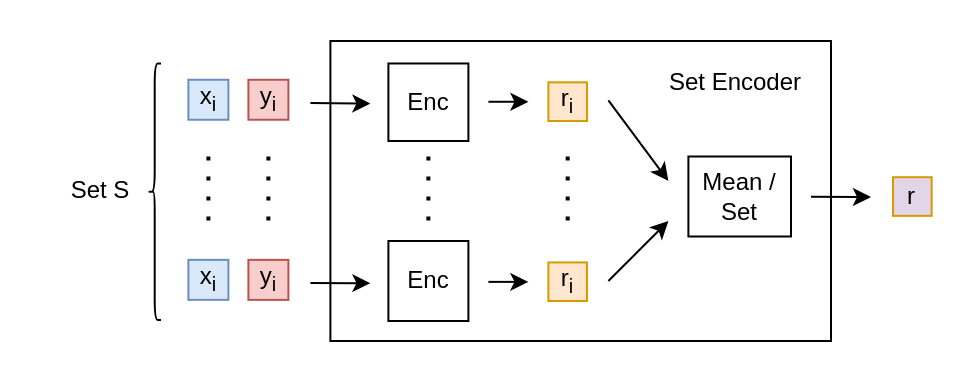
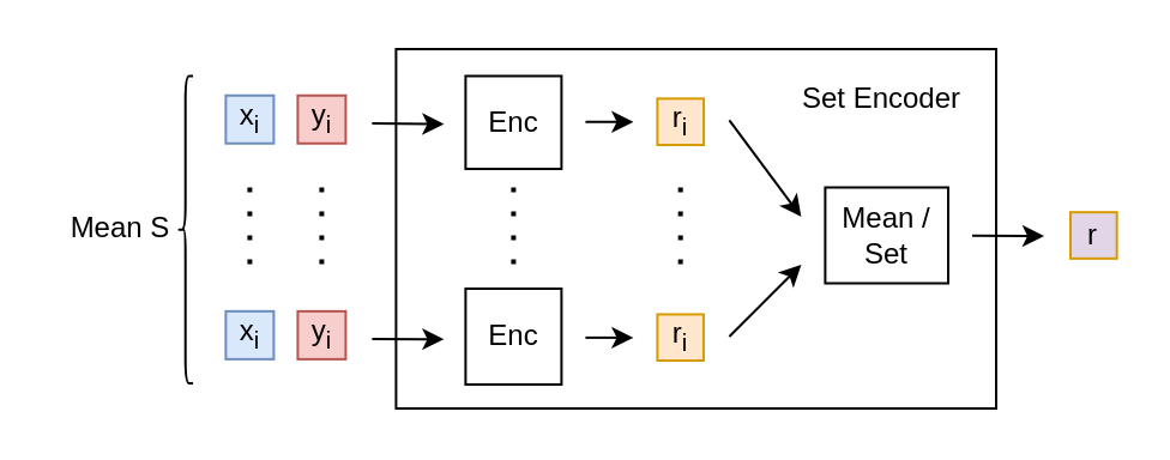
- <mxCell id="24" value="&lt;font style=&quot;font-size: 12px;&quot;&gt;Set S&lt;/font&gt;" style="text;html=1;strokeColor=none;fillColor=none;align=center;verticalAlign=middle;whiteSpace=wrap;rounded=0;fontColor=#000000;" parent="1" vertex="1"><mxGeometry x="20" y="80" width="60" height="30" as="geometry" /></mxCell>
+ <mxCell id="24" value="&lt;font style=&quot;font-size: 12px;&quot;&gt;Mean S&lt;/font&gt;" style="text;html=1;strokeColor=none;fillColor=none;align=center;verticalAlign=middle;whiteSpace=wrap;rounded=0;fontColor=#000000;" parent="1" vertex="1"><mxGeometry x="20" y="80" width="60" height="30" as="geometry" /></mxCell>
